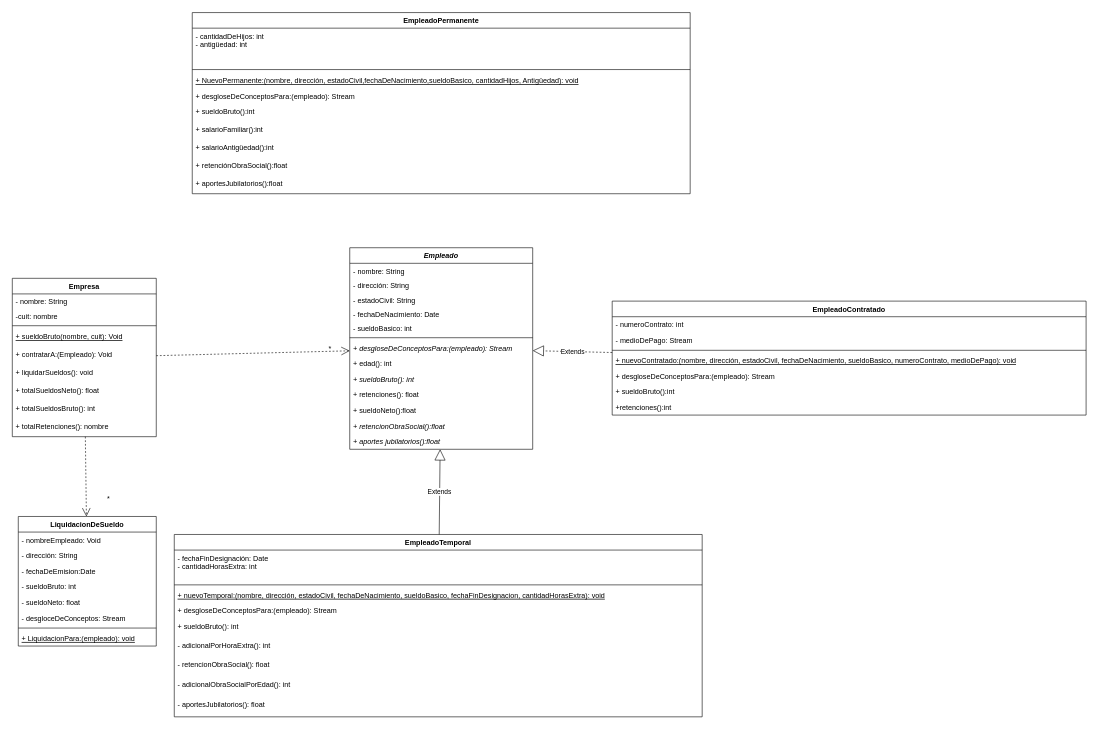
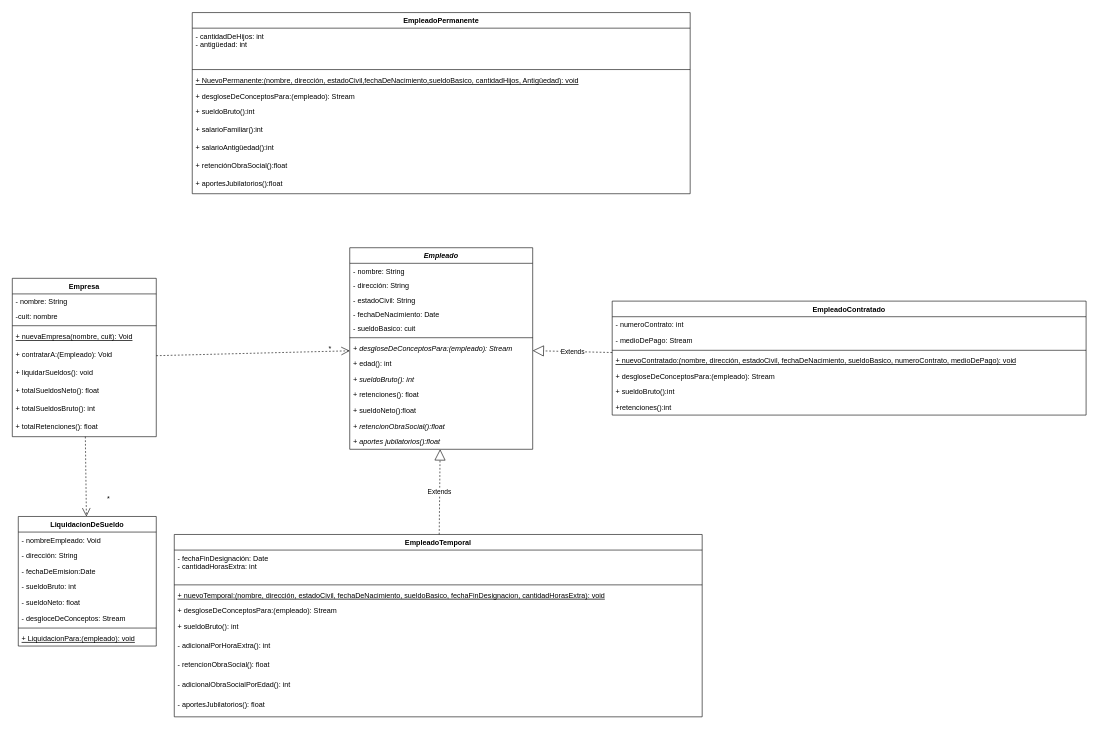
- <mxCell id="17" value="- sueldoBasico: int" style="text;strokeColor=none;fillColor=none;align=left;verticalAlign=top;spacingLeft=4;spacingRight=4;overflow=hidden;rotatable=0;points=[[0,0.5],[1,0.5]];portConstraint=eastwest;fontStyle=0" parent="12" vertex="1"><mxGeometry y="122" width="305" height="24" as="geometry" /></mxCell>
+ <mxCell id="17" value="- sueldoBasico: cuit" style="text;strokeColor=none;fillColor=none;align=left;verticalAlign=top;spacingLeft=4;spacingRight=4;overflow=hidden;rotatable=0;points=[[0,0.5],[1,0.5]];portConstraint=eastwest;fontStyle=0" parent="12" vertex="1"><mxGeometry y="122" width="305" height="24" as="geometry" /></mxCell>
- <mxCell id="6" value="+ sueldoBruto(nombre, cuit): Void" style="text;strokeColor=none;fillColor=none;align=left;verticalAlign=top;spacingLeft=4;spacingRight=4;overflow=hidden;rotatable=0;points=[[0,0.5],[1,0.5]];portConstraint=eastwest;fontStyle=4" parent="2" vertex="1"><mxGeometry y="84" width="240" height="30" as="geometry" /></mxCell>
+ <mxCell id="6" value="+ nuevaEmpresa(nombre, cuit): Void" style="text;strokeColor=none;fillColor=none;align=left;verticalAlign=top;spacingLeft=4;spacingRight=4;overflow=hidden;rotatable=0;points=[[0,0.5],[1,0.5]];portConstraint=eastwest;fontStyle=4" parent="2" vertex="1"><mxGeometry y="84" width="240" height="30" as="geometry" /></mxCell>
- <mxCell id="11" value="+ totalRetenciones(): nombre" style="text;strokeColor=none;fillColor=none;align=left;verticalAlign=top;spacingLeft=4;spacingRight=4;overflow=hidden;rotatable=0;points=[[0,0.5],[1,0.5]];portConstraint=eastwest;fontStyle=0" parent="2" vertex="1"><mxGeometry y="234" width="240" height="30" as="geometry" /></mxCell>
+ <mxCell id="11" value="+ totalRetenciones(): float" style="text;strokeColor=none;fillColor=none;align=left;verticalAlign=top;spacingLeft=4;spacingRight=4;overflow=hidden;rotatable=0;points=[[0,0.5],[1,0.5]];portConstraint=eastwest;fontStyle=0" parent="2" vertex="1"><mxGeometry y="234" width="240" height="30" as="geometry" /></mxCell>
- <mxCell id="48" value="Extends" style="endArrow=block;endSize=16;endFill=0;html=1;" parent="1" source="38" target="12" edge="1"><mxGeometry width="160" relative="1" as="geometry"><mxPoint x="380" y="750" as="sourcePoint" /><mxPoint x="540" y="750" as="targetPoint" /></mxGeometry></mxCell>
+ <mxCell id="48" value="Extends" style="endArrow=block;endSize=16;endFill=0;html=1;dashed=1;" parent="1" source="38" target="12" edge="1"><mxGeometry width="160" relative="1" as="geometry"><mxPoint x="380" y="750" as="sourcePoint" /><mxPoint x="540" y="750" as="targetPoint" /></mxGeometry></mxCell>
